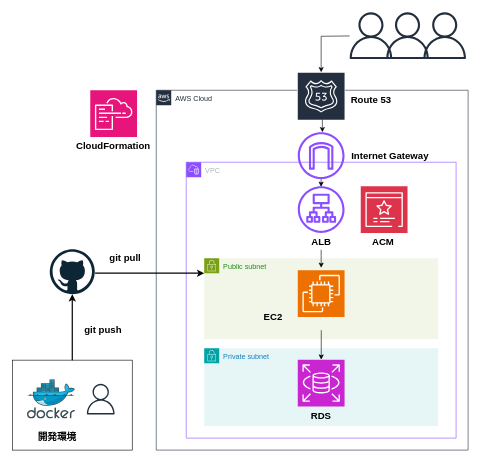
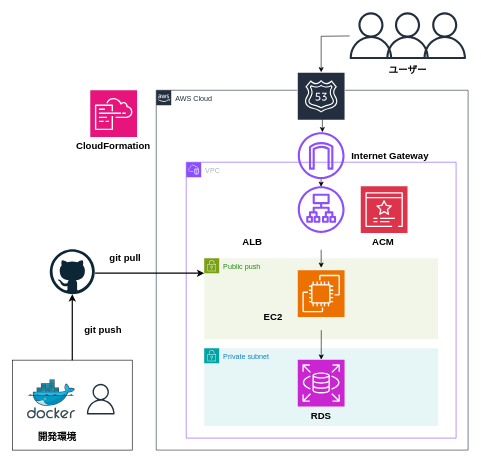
+ <mxCell id="36" value="ユーザー" style="text;html=1;strokeColor=none;fillColor=none;align=center;verticalAlign=middle;whiteSpace=wrap;rounded=0;fontStyle=1;fontSize=16;" vertex="1" parent="1"><mxGeometry x="640.9" y="100" width="77.1" height="30" as="geometry" /></mxCell>
- <mxCell id="18" value="Route 53" style="text;html=1;strokeColor=none;fillColor=none;align=center;verticalAlign=middle;whiteSpace=wrap;rounded=0;fontStyle=1;fontSize=16;" vertex="1" parent="3"><mxGeometry x="320" width="77.1" height="30" as="geometry" /></mxCell>
- <mxCell id="16" value="ALB" style="text;html=1;strokeColor=none;fillColor=none;align=center;verticalAlign=middle;whiteSpace=wrap;rounded=0;fontStyle=1;fontSize=16;" vertex="1" parent="5"><mxGeometry x="186.9" y="118" width="77.1" height="30" as="geometry" /></mxCell>
+ <mxCell id="16" value="ALB" style="text;html=1;strokeColor=none;fillColor=none;align=center;verticalAlign=middle;whiteSpace=wrap;rounded=0;fontStyle=1;fontSize=16;" vertex="1" parent="5"><mxGeometry x="71.9" y="118" width="77.1" height="30" as="geometry" /></mxCell>
- <mxCell id="6" value="Public subnet" style="points=[[0,0],[0.25,0],[0.5,0],[0.75,0],[1,0],[1,0.25],[1,0.5],[1,0.75],[1,1],[0.75,1],[0.5,1],[0.25,1],[0,1],[0,0.75],[0,0.5],[0,0.25]];outlineConnect=0;gradientColor=none;html=1;whiteSpace=wrap;fontSize=12;fontStyle=0;container=1;pointerEvents=0;collapsible=0;recursiveResize=0;shape=mxgraph.aws4.group;grIcon=mxgraph.aws4.group_security_group;grStroke=0;strokeColor=#7AA116;fillColor=#F2F6E8;verticalAlign=top;align=left;spacingLeft=30;fontColor=#248814;dashed=0;" vertex="1" parent="5"><mxGeometry x="30" y="160" width="390" height="135" as="geometry" /></mxCell>
+ <mxCell id="6" value="Public push" style="points=[[0,0],[0.25,0],[0.5,0],[0.75,0],[1,0],[1,0.25],[1,0.5],[1,0.75],[1,1],[0.75,1],[0.5,1],[0.25,1],[0,1],[0,0.75],[0,0.5],[0,0.25]];outlineConnect=0;gradientColor=none;html=1;whiteSpace=wrap;fontSize=12;fontStyle=0;container=1;pointerEvents=0;collapsible=0;recursiveResize=0;shape=mxgraph.aws4.group;grIcon=mxgraph.aws4.group_security_group;grStroke=0;strokeColor=#7AA116;fillColor=#F2F6E8;verticalAlign=top;align=left;spacingLeft=30;fontColor=#248814;dashed=0;" vertex="1" parent="5"><mxGeometry x="30" y="160" width="390" height="135" as="geometry" /></mxCell>
